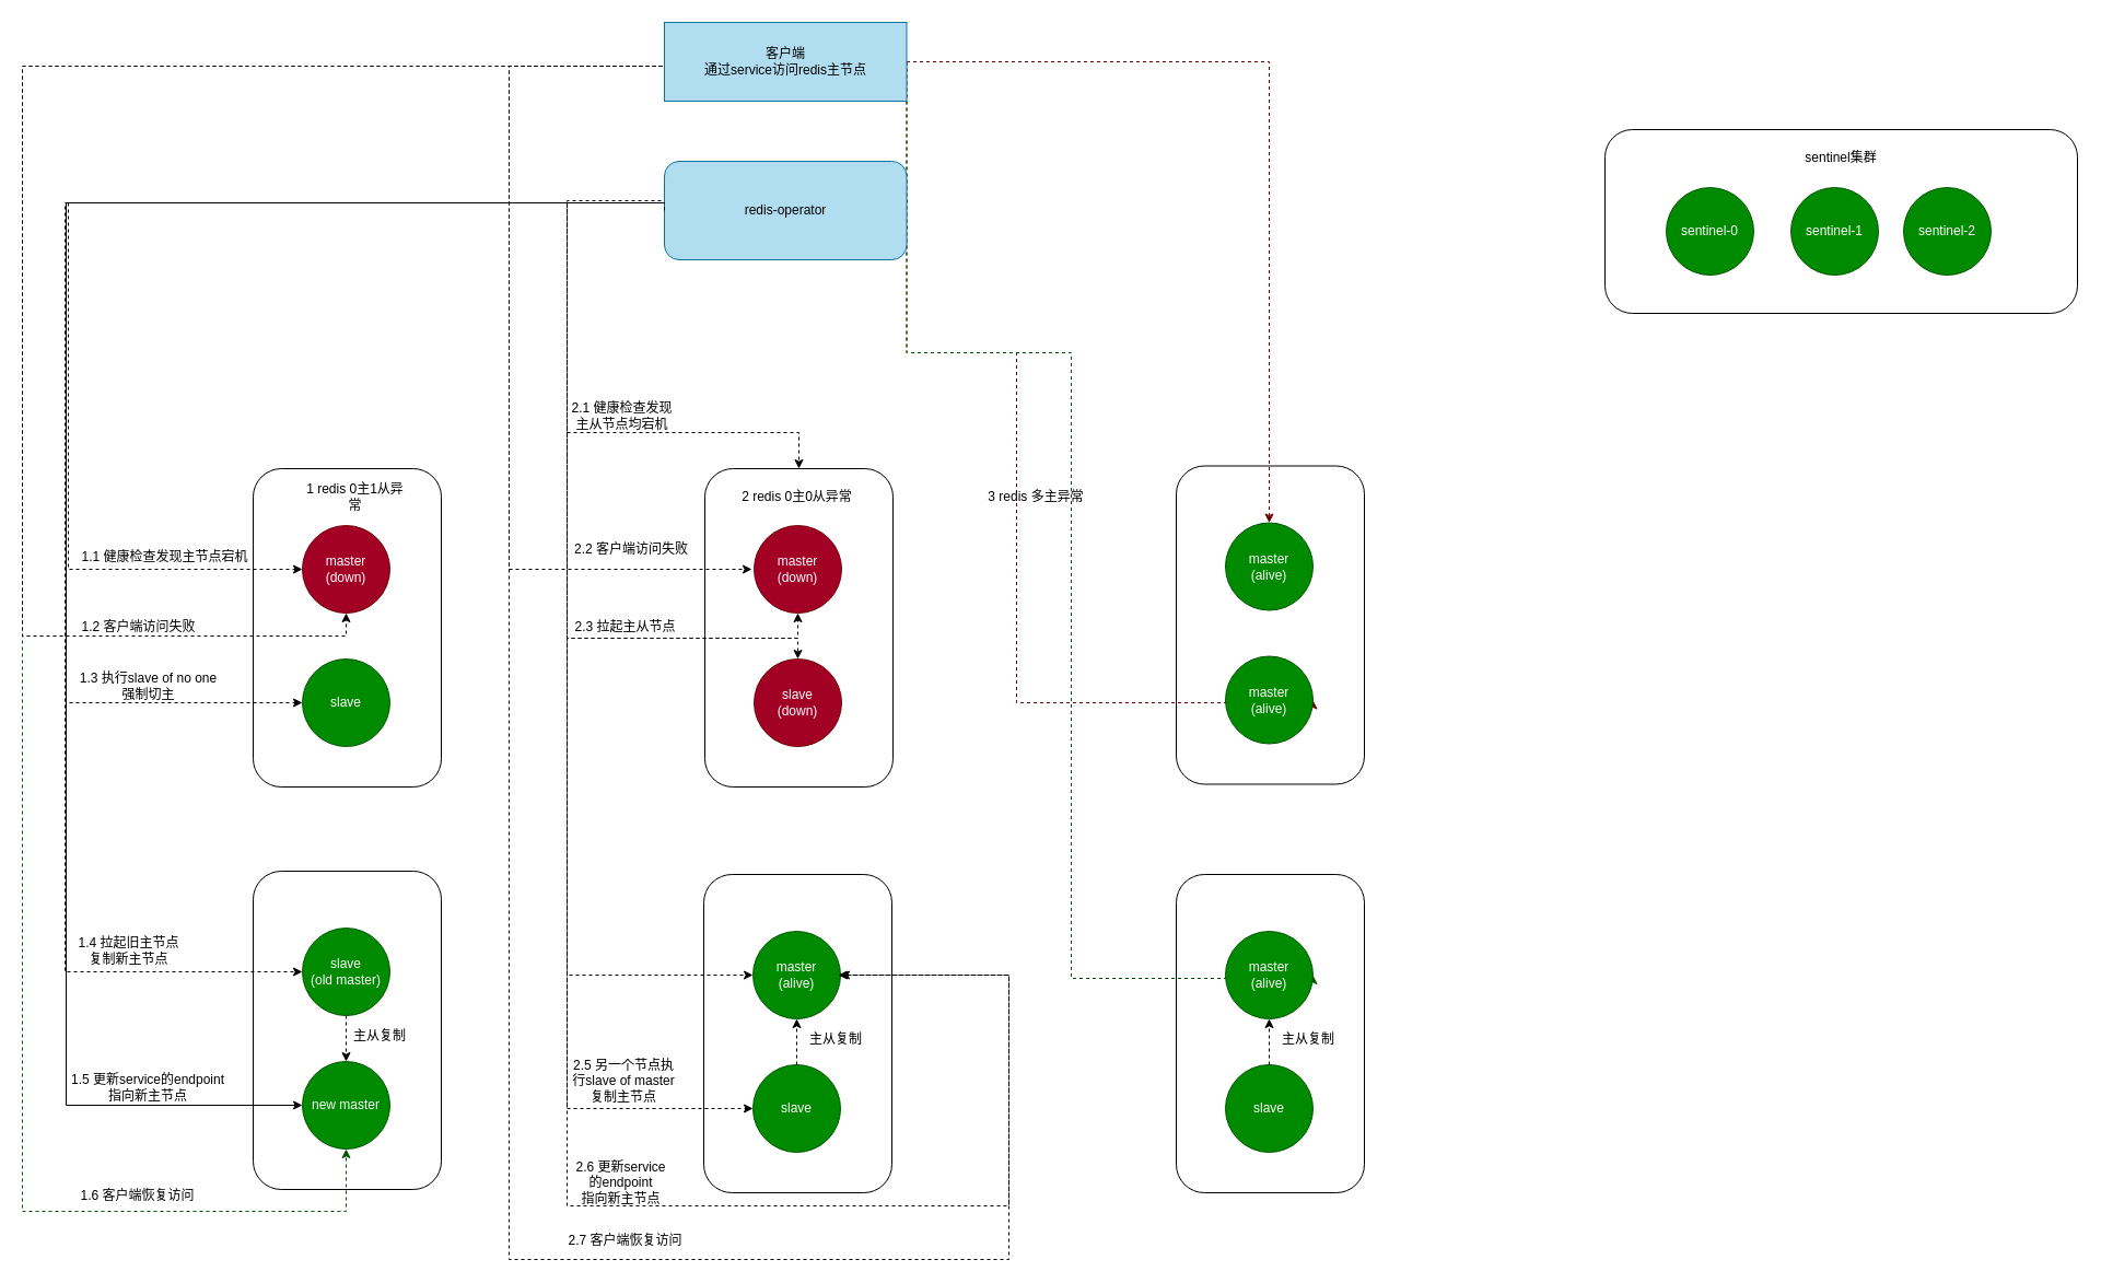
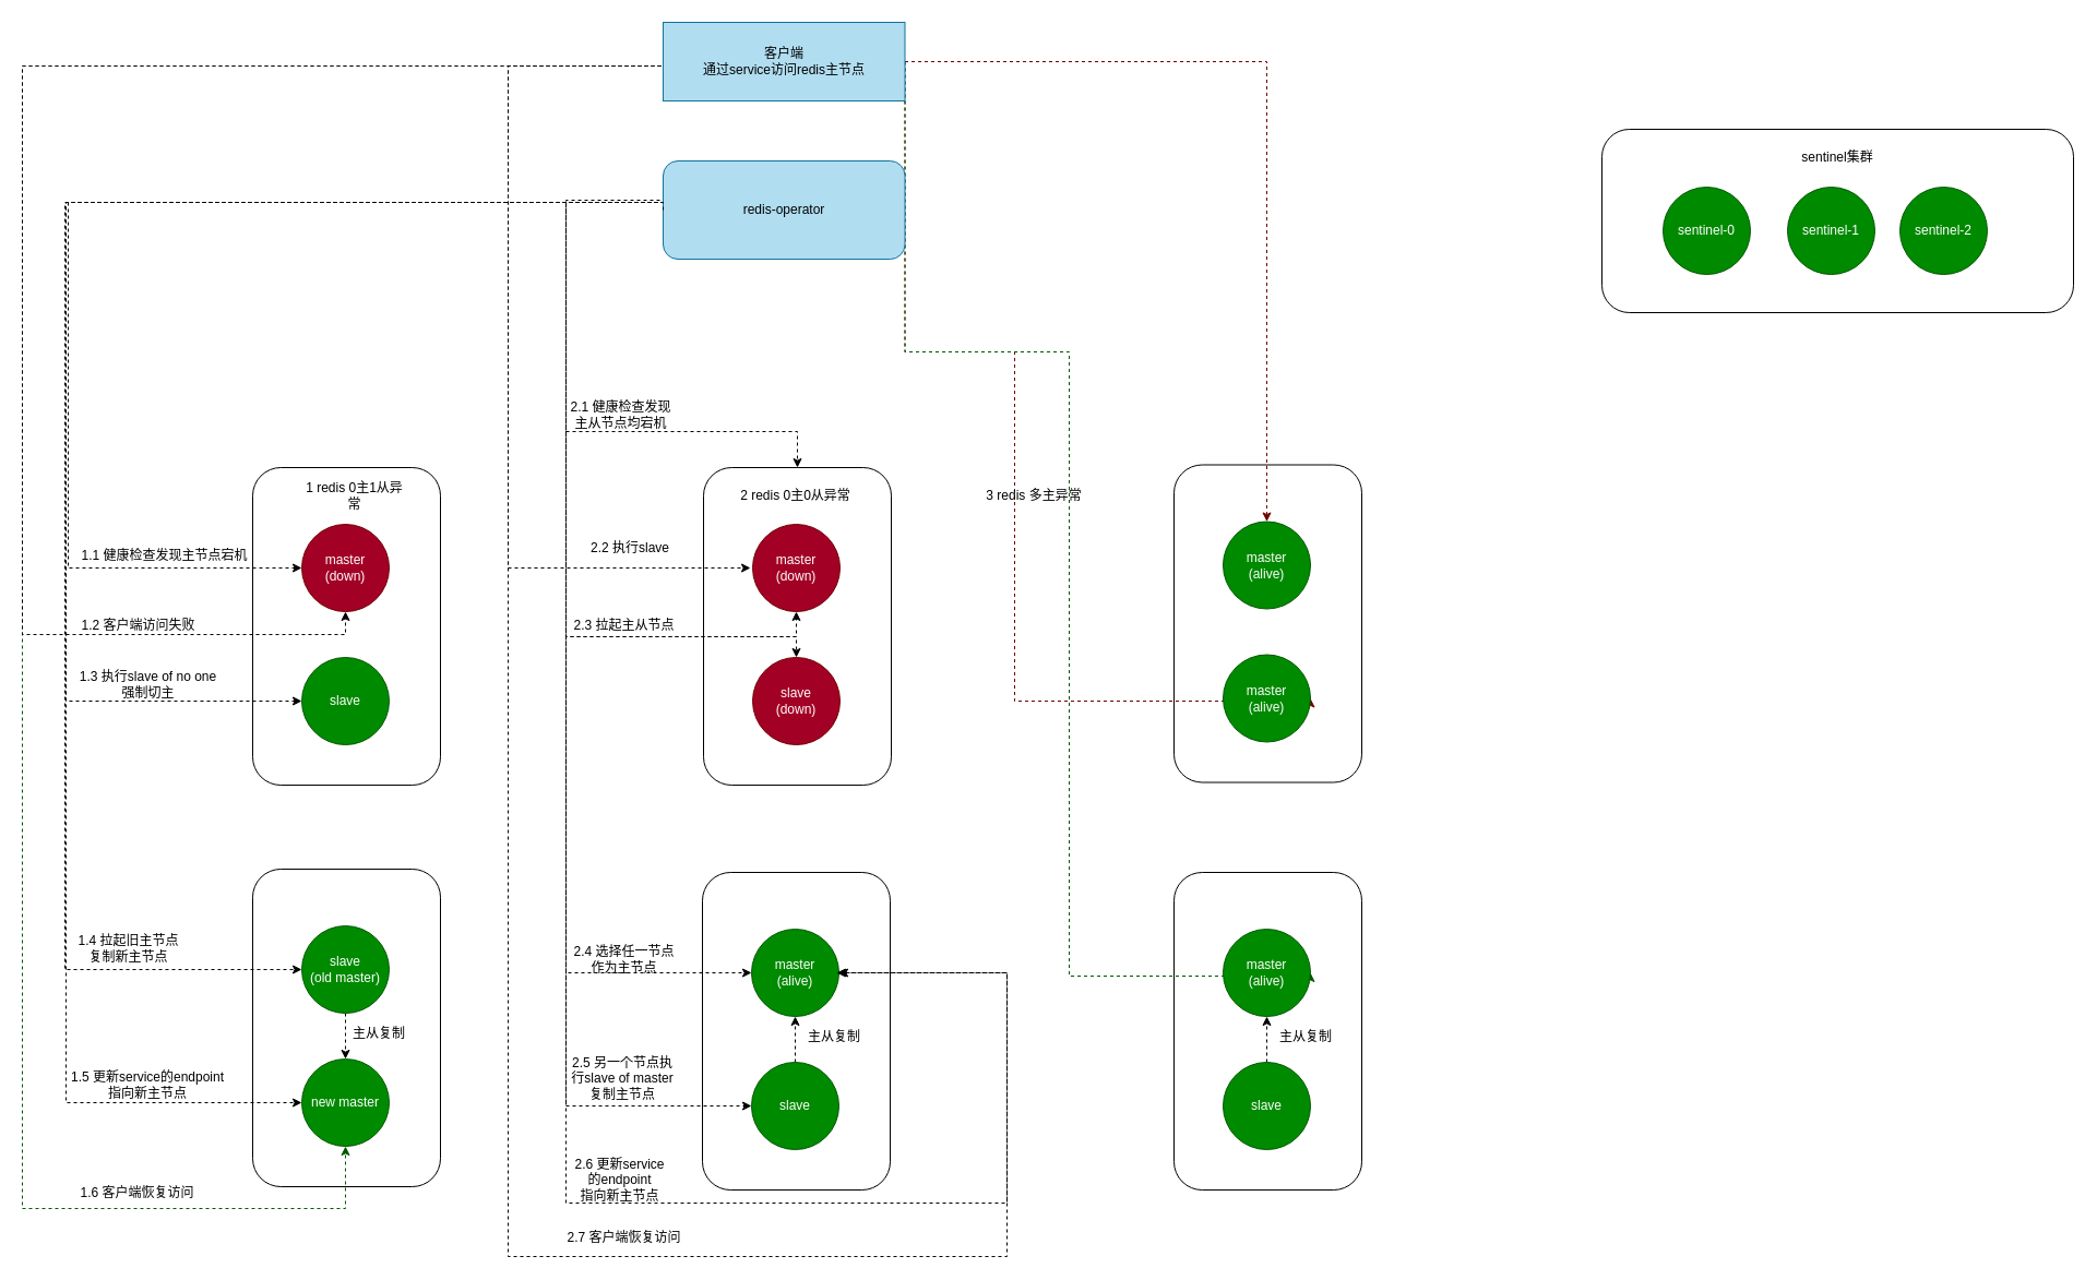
- <mxCell id="61" value="&lt;span style=&quot;&quot;&gt;2.2 客户端访问失败&lt;/span&gt;" style="text;html=1;strokeColor=none;fillColor=none;align=center;verticalAlign=middle;whiteSpace=wrap;rounded=0;" vertex="1" parent="1"><mxGeometry x="520" y="487" width="114" height="30" as="geometry" /></mxCell>
+ <mxCell id="61" value="&lt;span style=&quot;&quot;&gt;2.2 执行slave&lt;/span&gt;" style="text;html=1;strokeColor=none;fillColor=none;align=center;verticalAlign=middle;whiteSpace=wrap;rounded=0;" vertex="1" parent="1"><mxGeometry x="520" y="487" width="114" height="30" as="geometry" /></mxCell>
+ <mxCell id="63" value="&lt;span style=&quot;&quot;&gt;2.4 选择任一节点&lt;/span&gt;&lt;br style=&quot;&quot;&gt;&lt;span style=&quot;&quot;&gt;作为主节点&lt;/span&gt;" style="text;html=1;strokeColor=none;fillColor=none;align=center;verticalAlign=middle;whiteSpace=wrap;rounded=0;" vertex="1" parent="1"><mxGeometry x="523" y="864" width="97" height="30" as="geometry" /></mxCell>
- <mxCell id="45" style="edgeStyle=orthogonalEdgeStyle;rounded=0;orthogonalLoop=1;jettySize=auto;html=1;exitX=0;exitY=0.5;exitDx=0;exitDy=0;dashed=0;entryX=0;entryY=0.5;entryDx=0;entryDy=0;" edge="1" parent="1" source="51" target="32"><mxGeometry relative="1" as="geometry"><mxPoint x="59.125" y="999.375" as="targetPoint" /><Array as="points"><mxPoint x="60" y="185" /><mxPoint x="60" y="1010" /></Array></mxGeometry></mxCell>
+ <mxCell id="45" style="edgeStyle=orthogonalEdgeStyle;rounded=0;orthogonalLoop=1;jettySize=auto;html=1;exitX=0;exitY=0.5;exitDx=0;exitDy=0;dashed=1;entryX=0;entryY=0.5;entryDx=0;entryDy=0;" edge="1" parent="1" source="51" target="32"><mxGeometry relative="1" as="geometry"><mxPoint x="59.125" y="999.375" as="targetPoint" /><Array as="points"><mxPoint x="60" y="185" /><mxPoint x="60" y="1010" /></Array></mxGeometry></mxCell>
